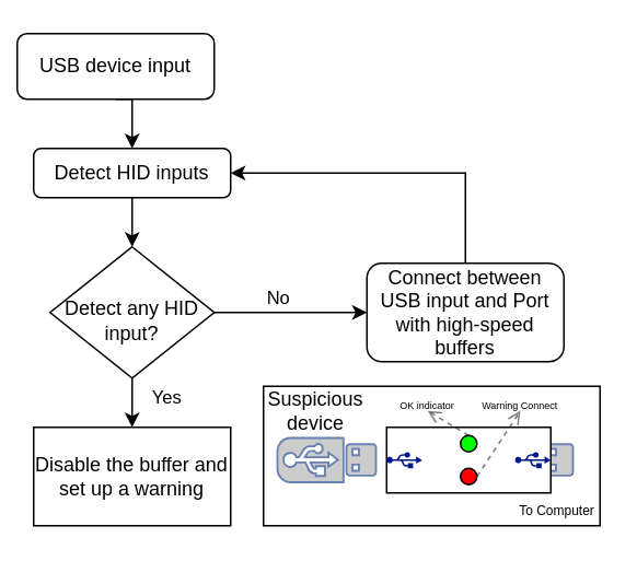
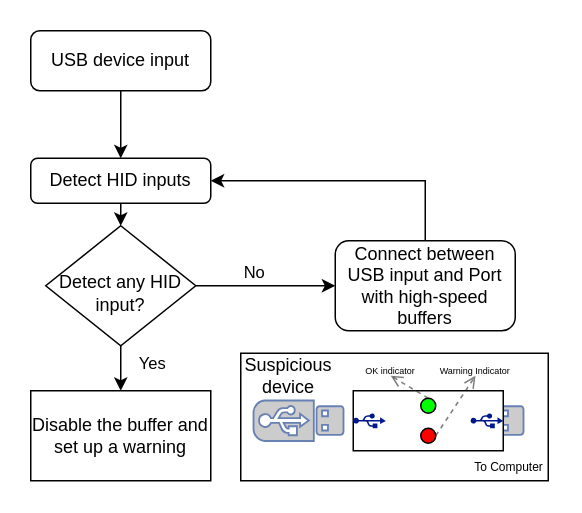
- <mxCell id="4" value="USB device input" style="rounded=1;whiteSpace=wrap;html=1;fontSize=12;glass=0;strokeWidth=1;shadow=0;" parent="1" vertex="1"><mxGeometry x="10" y="20" width="120" height="40" as="geometry" /></mxCell>
+ <mxCell id="4" value="USB device input" style="rounded=1;whiteSpace=wrap;html=1;fontSize=12;glass=0;strokeWidth=1;shadow=0;" parent="1" vertex="1"><mxGeometry x="20" y="20" width="120" height="40" as="geometry" /></mxCell>
- <mxCell id="13" value="Detect HID inputs" style="rounded=1;whiteSpace=wrap;html=1;" vertex="1" parent="1"><mxGeometry x="20" y="90" width="120" height="30" as="geometry" /></mxCell>
+ <mxCell id="13" value="Detect HID inputs" style="rounded=1;whiteSpace=wrap;html=1;" vertex="1" parent="1"><mxGeometry x="20" y="105" width="120" height="30" as="geometry" /></mxCell>
- <mxCell id="23" value="&lt;font style=&quot;font-size: 6px&quot;&gt;Warning Connect&lt;/font&gt;" style="text;html=1;strokeColor=none;fillColor=none;align=center;verticalAlign=middle;whiteSpace=wrap;rounded=0;" vertex="1" parent="1"><mxGeometry x="290" y="240" width="53" height="10" as="geometry" /></mxCell>
+ <mxCell id="23" value="&lt;font style=&quot;font-size: 6px&quot;&gt;Warning Indicator&lt;/font&gt;" style="text;html=1;strokeColor=none;fillColor=none;align=center;verticalAlign=middle;whiteSpace=wrap;rounded=0;" vertex="1" parent="1"><mxGeometry x="290" y="240" width="53" height="10" as="geometry" /></mxCell>
